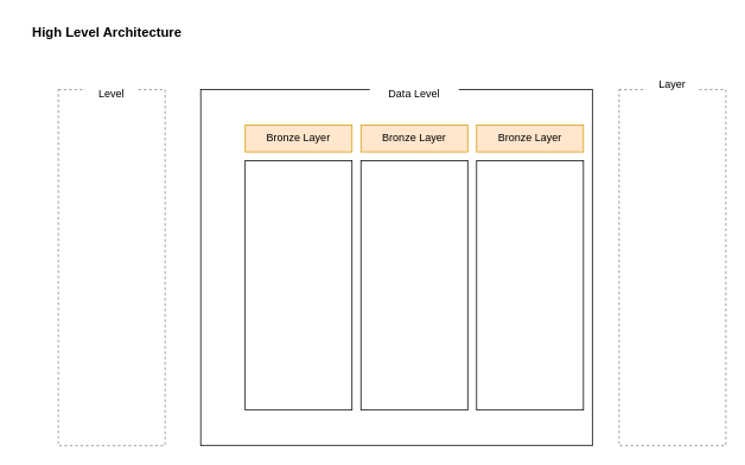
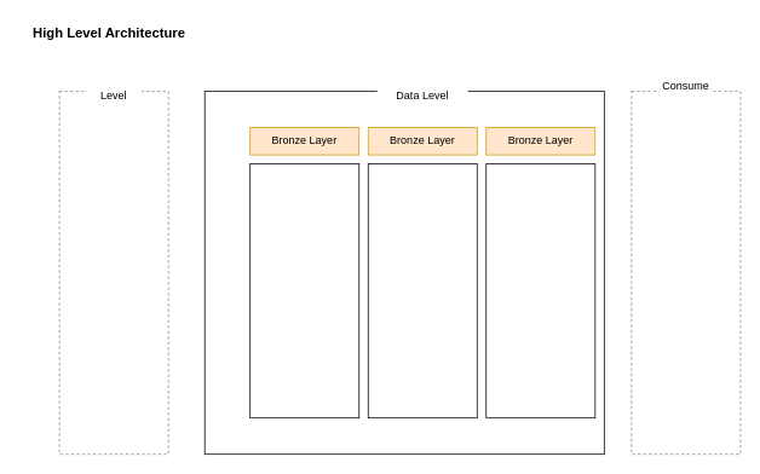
- <mxCell id="8" value="Layer" style="text;html=1;align=center;verticalAlign=middle;whiteSpace=wrap;rounded=0;fillColor=default;" vertex="1" parent="1"><mxGeometry x="725" y="80" width="60" height="30" as="geometry" /></mxCell>
+ <mxCell id="8" value="Consume" style="text;html=1;align=center;verticalAlign=middle;whiteSpace=wrap;rounded=0;fillColor=default;" vertex="1" parent="1"><mxGeometry x="725" y="80" width="60" height="30" as="geometry" /></mxCell>
